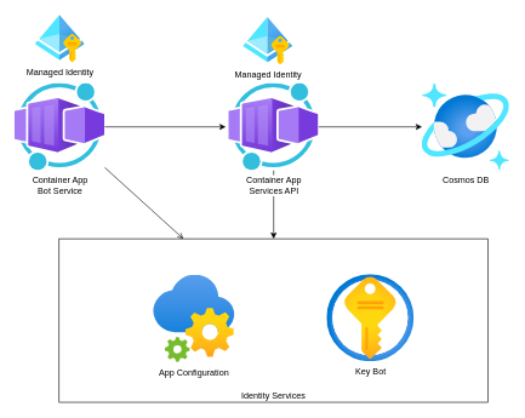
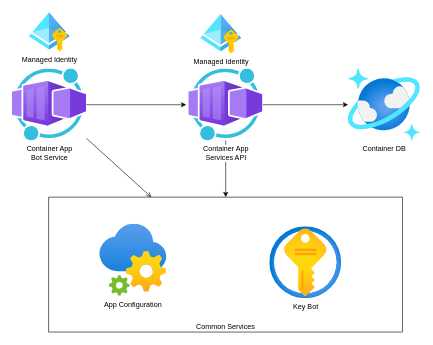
- <mxCell id="11" value="Cosmos DB" style="image;aspect=fixed;html=1;points=[];align=center;fontSize=12;image=img/lib/azure2/databases/Azure_Cosmos_DB.svg;" parent="1" vertex="1"><mxGeometry x="580" y="114" width="120" height="120" as="geometry" /></mxCell>
+ <mxCell id="11" value="Container DB" style="image;aspect=fixed;html=1;points=[];align=center;fontSize=12;image=img/lib/azure2/databases/Azure_Cosmos_DB.svg;" parent="1" vertex="1"><mxGeometry x="580" y="114" width="120" height="120" as="geometry" /></mxCell>
- <mxCell id="9" value="App Configuration" style="image;aspect=fixed;html=1;points=[];align=center;fontSize=12;image=img/lib/azure2/integration/App_Configuration.svg;" parent="1" vertex="1"><mxGeometry x="210" y="378" width="112.94" height="120" as="geometry" /></mxCell>
+ <mxCell id="9" value="App Configuration" style="image;aspect=fixed;html=1;points=[];align=center;fontSize=12;image=img/lib/azure2/integration/App_Configuration.svg;" parent="1" vertex="1"><mxGeometry x="165" y="373" width="112.94" height="120" as="geometry" /></mxCell>
- <mxCell id="2" value="Identity Services" style="rounded=0;whiteSpace=wrap;html=1;verticalAlign=bottom;" parent="1" vertex="1"><mxGeometry x="80.82" y="328" width="590" height="225" as="geometry" /></mxCell>
+ <mxCell id="2" value="Common Services" style="rounded=0;whiteSpace=wrap;html=1;verticalAlign=bottom;" parent="1" vertex="1"><mxGeometry x="80.82" y="328" width="590" height="225" as="geometry" /></mxCell>
